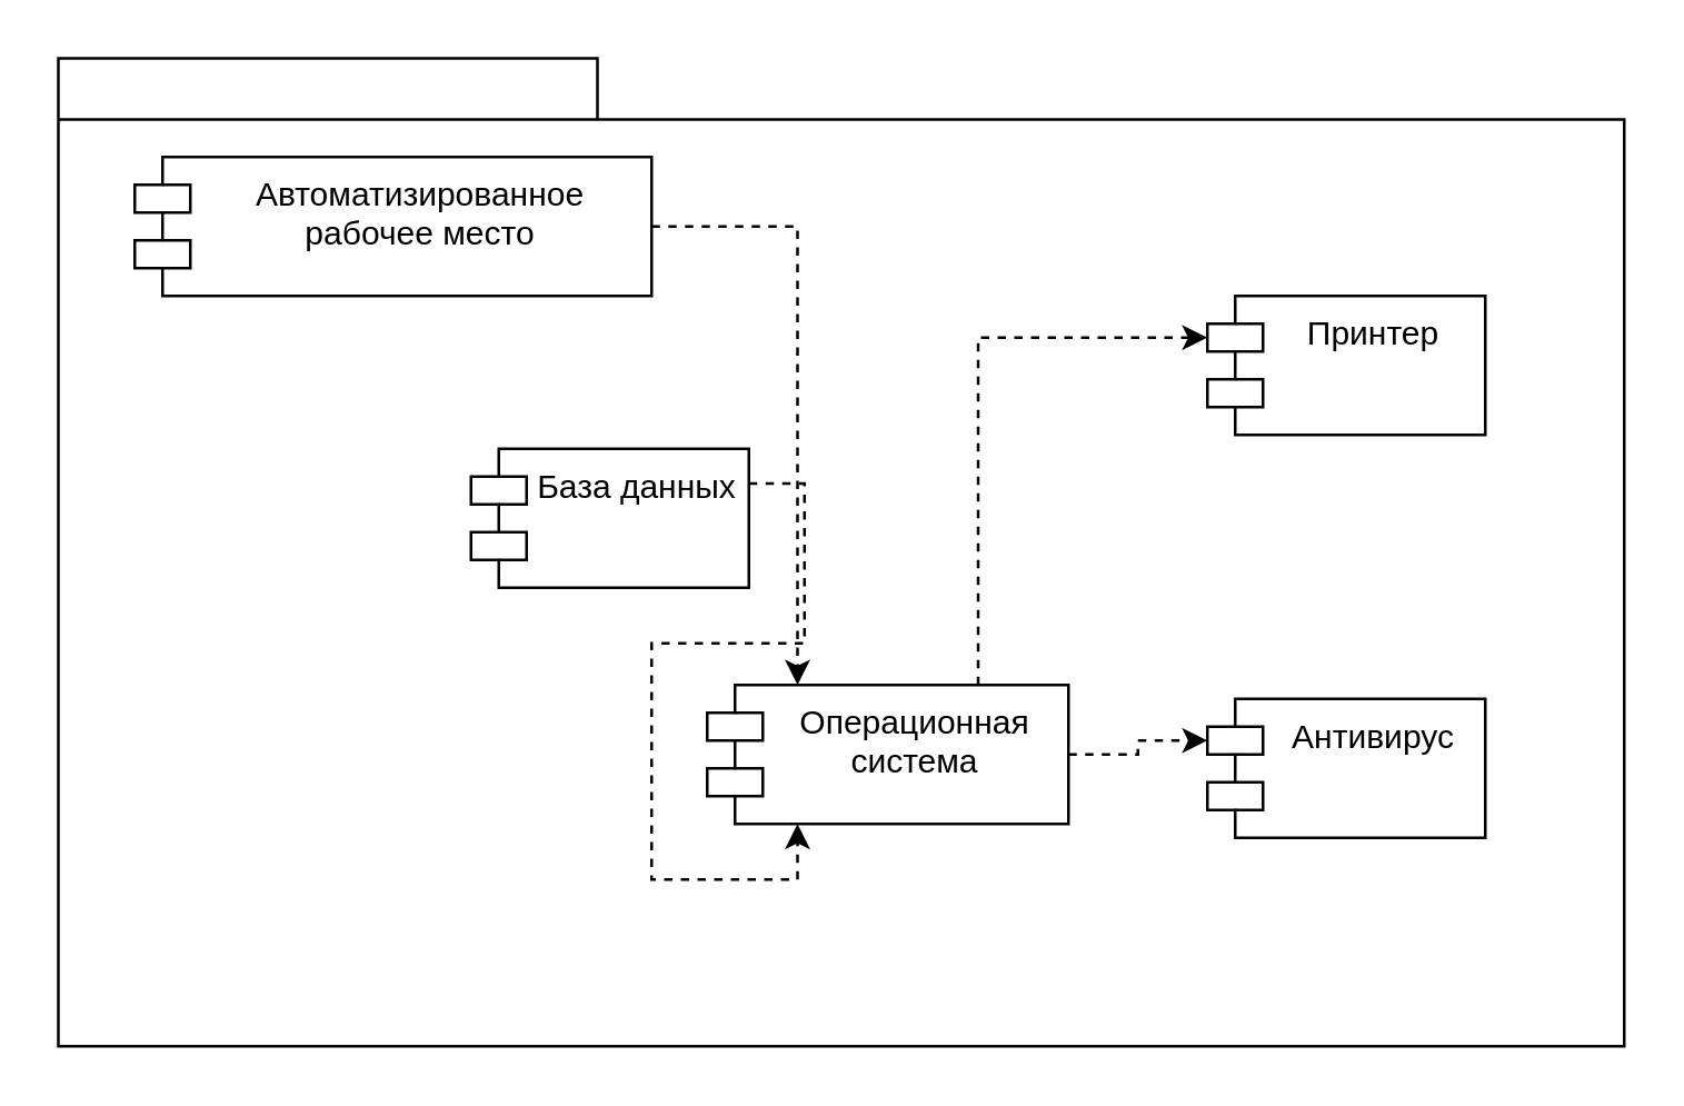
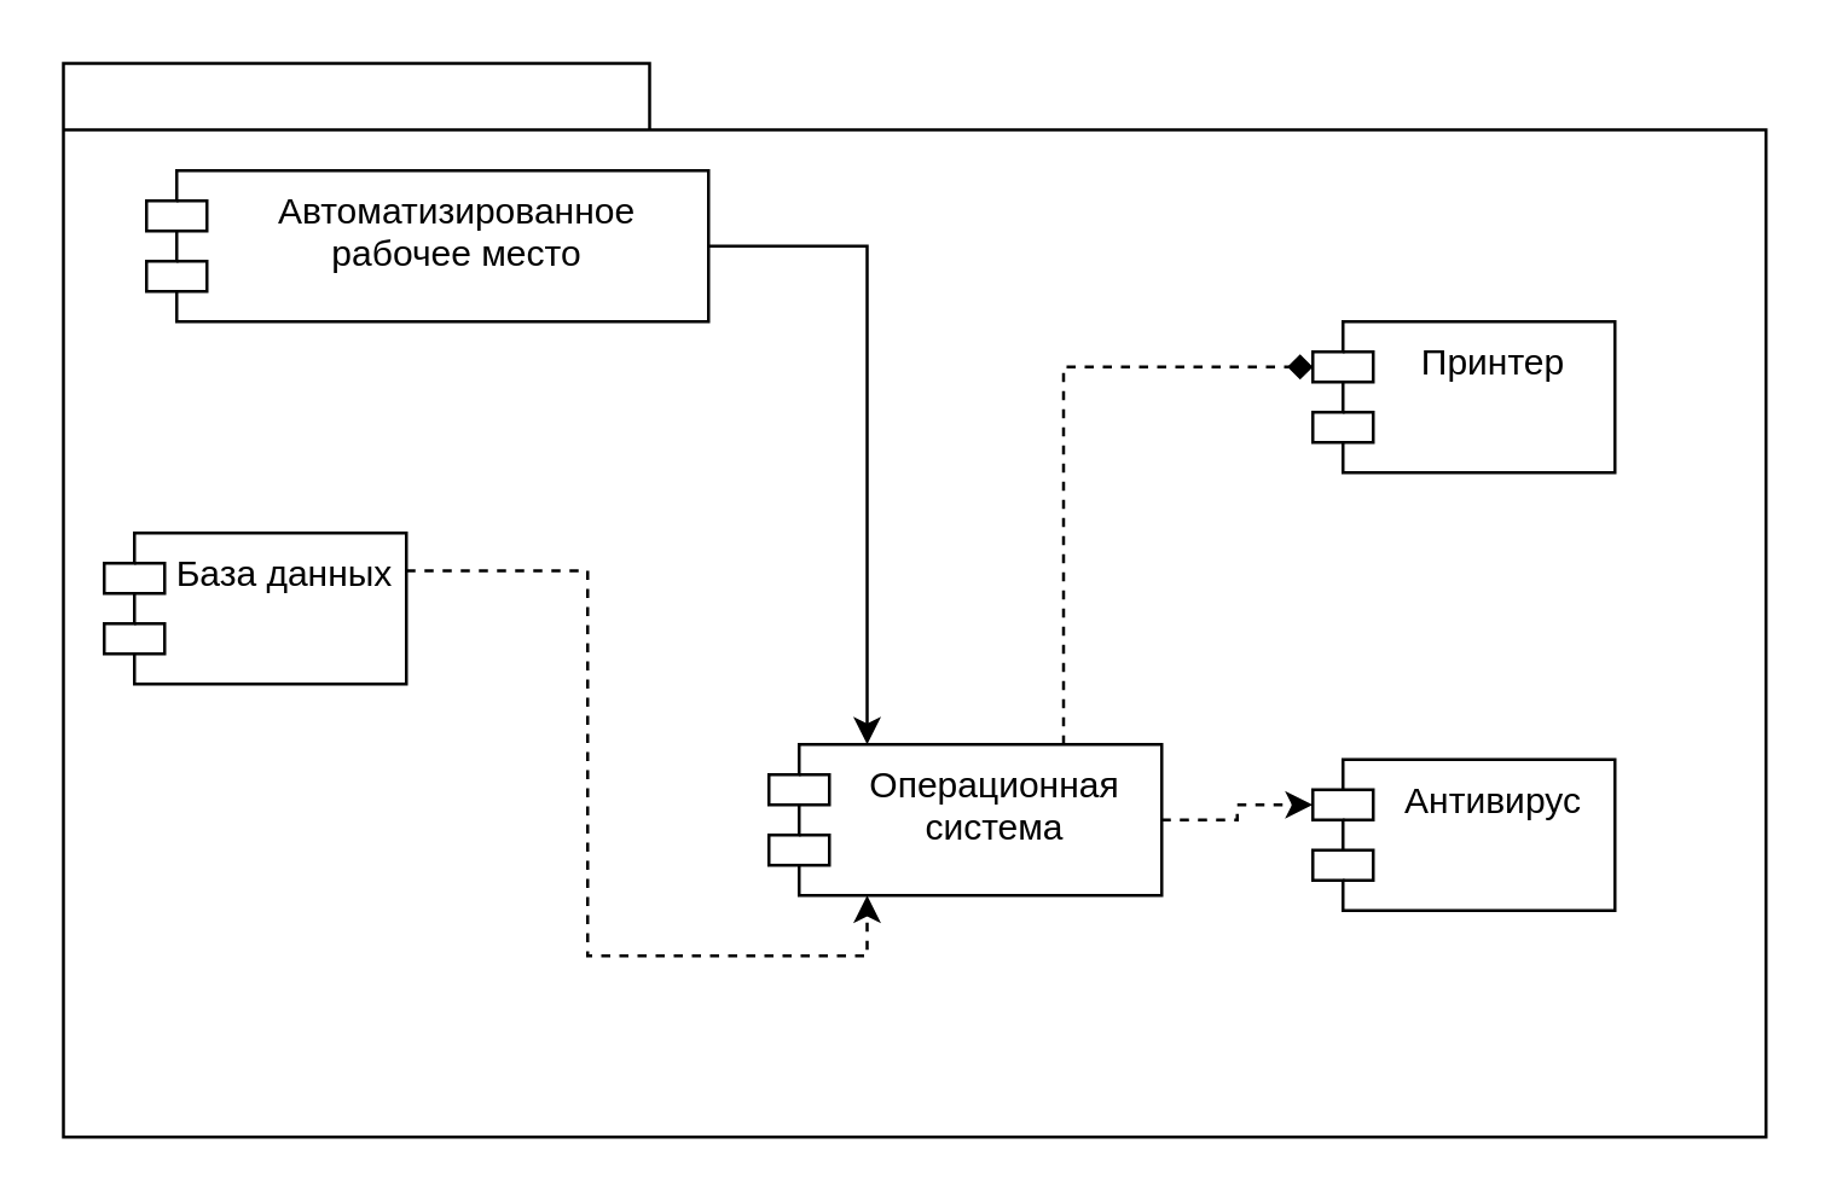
- <mxCell id="9" style="edgeStyle=orthogonalEdgeStyle;rounded=0;orthogonalLoop=1;jettySize=auto;html=1;exitX=1;exitY=0.5;exitDx=0;exitDy=0;entryX=0.25;entryY=0;entryDx=0;entryDy=0;dashed=1;" parent="1" source="3" target="10" edge="1"><mxGeometry relative="1" as="geometry"><mxPoint x="294" y="318.5" as="sourcePoint" /></mxGeometry></mxCell>
+ <mxCell id="9" style="edgeStyle=orthogonalEdgeStyle;rounded=0;orthogonalLoop=1;jettySize=auto;html=1;exitX=1;exitY=0.5;exitDx=0;exitDy=0;entryX=0.25;entryY=0;entryDx=0;entryDy=0;dashed=0;" parent="1" source="3" target="10" edge="1"><mxGeometry relative="1" as="geometry"><mxPoint x="294" y="318.5" as="sourcePoint" /></mxGeometry></mxCell>
- <mxCell id="4" style="edgeStyle=orthogonalEdgeStyle;rounded=0;orthogonalLoop=1;jettySize=auto;html=1;entryX=0;entryY=0;entryDx=0;entryDy=15;dashed=1;exitX=0.75;exitY=0;exitDx=0;exitDy=0;entryPerimeter=0;" parent="1" source="10" target="5" edge="1"><mxGeometry relative="1" as="geometry" /></mxCell>
+ <mxCell id="4" style="edgeStyle=orthogonalEdgeStyle;rounded=0;orthogonalLoop=1;jettySize=auto;html=1;entryX=0;entryY=0;entryDx=0;entryDy=15;dashed=1;exitX=0.75;exitY=0;exitDx=0;exitDy=0;entryPerimeter=0;endArrow=diamond;" parent="1" source="10" target="5" edge="1"><mxGeometry relative="1" as="geometry" /></mxCell>
- <mxCell id="6" value="База данных" style="shape=module;align=left;spacingLeft=20;align=center;verticalAlign=top;whiteSpace=wrap;html=1;" parent="1" vertex="1"><mxGeometry x="169" y="161" width="100" height="50" as="geometry" /></mxCell>
+ <mxCell id="6" value="База данных" style="shape=module;align=left;spacingLeft=20;align=center;verticalAlign=top;whiteSpace=wrap;html=1;" parent="1" vertex="1"><mxGeometry x="34" y="176" width="100" height="50" as="geometry" /></mxCell>
